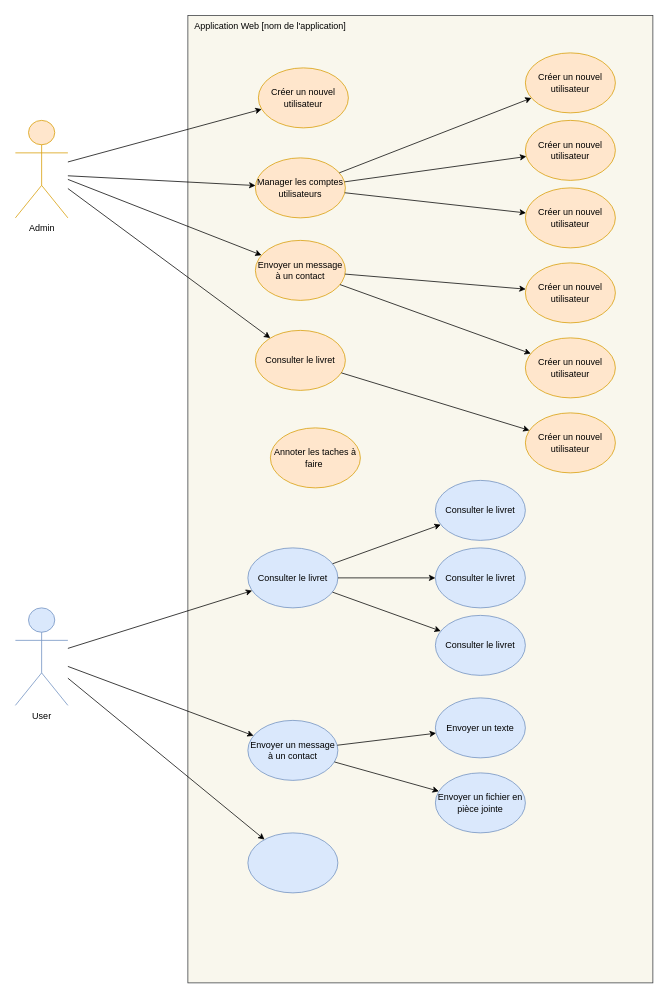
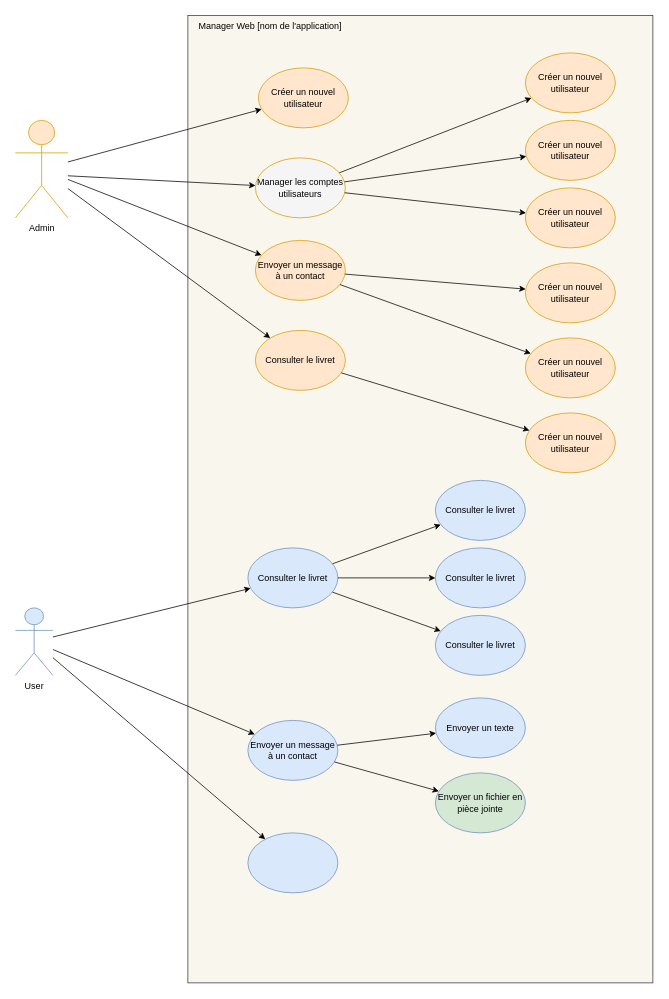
- <mxCell id="4" value="Application Web [nom de l'application]" style="rounded=0;whiteSpace=wrap;html=1;strokeColor=none;fillColor=none;" vertex="1" parent="1"><mxGeometry x="250" y="20" width="220" height="30" as="geometry" /></mxCell>
+ <mxCell id="4" value="Manager Web [nom de l'application]" style="rounded=0;whiteSpace=wrap;html=1;strokeColor=none;fillColor=none;" vertex="1" parent="1"><mxGeometry x="250" y="20" width="220" height="30" as="geometry" /></mxCell>
- <mxCell id="5" value="Manager les comptes utilisateurs" style="ellipse;whiteSpace=wrap;html=1;fillColor=#ffe6cc;strokeColor=#d79b00;" vertex="1" parent="1"><mxGeometry x="340" y="210" width="120" height="80" as="geometry" /></mxCell>
+ <mxCell id="5" value="Manager les comptes utilisateurs" style="ellipse;whiteSpace=wrap;html=1;fillColor=#f5f5f5;strokeColor=#d79b00;" vertex="1" parent="1"><mxGeometry x="340" y="210" width="120" height="80" as="geometry" /></mxCell>
- <mxCell id="7" value="Annoter les taches à faire&amp;nbsp;" style="ellipse;whiteSpace=wrap;html=1;fillColor=#ffe6cc;strokeColor=#d79b00;" vertex="1" parent="1"><mxGeometry x="360" y="570" width="120" height="80" as="geometry" /></mxCell>
- <mxCell id="8" value="User" style="shape=umlActor;verticalLabelPosition=bottom;verticalAlign=top;html=1;outlineConnect=0;fillColor=#dae8fc;strokeColor=#6c8ebf;" vertex="1" parent="1"><mxGeometry x="20" y="810" width="70" height="130" as="geometry" /></mxCell>
+ <mxCell id="8" value="User" style="shape=umlActor;verticalLabelPosition=bottom;verticalAlign=top;html=1;outlineConnect=0;fillColor=#dae8fc;strokeColor=#6c8ebf;" vertex="1" parent="1"><mxGeometry x="20" y="810" width="50" height="90" as="geometry" /></mxCell>
- <mxCell id="38" value="Envoyer un fichier en pièce jointe" style="ellipse;whiteSpace=wrap;html=1;fillColor=#dae8fc;strokeColor=#6c8ebf;" vertex="1" parent="1"><mxGeometry x="580" y="1030" width="120" height="80" as="geometry" /></mxCell>
+ <mxCell id="38" value="Envoyer un fichier en pièce jointe" style="ellipse;whiteSpace=wrap;html=1;fillColor=#d5e8d4;strokeColor=#6c8ebf;" vertex="1" parent="1"><mxGeometry x="580" y="1030" width="120" height="80" as="geometry" /></mxCell>
